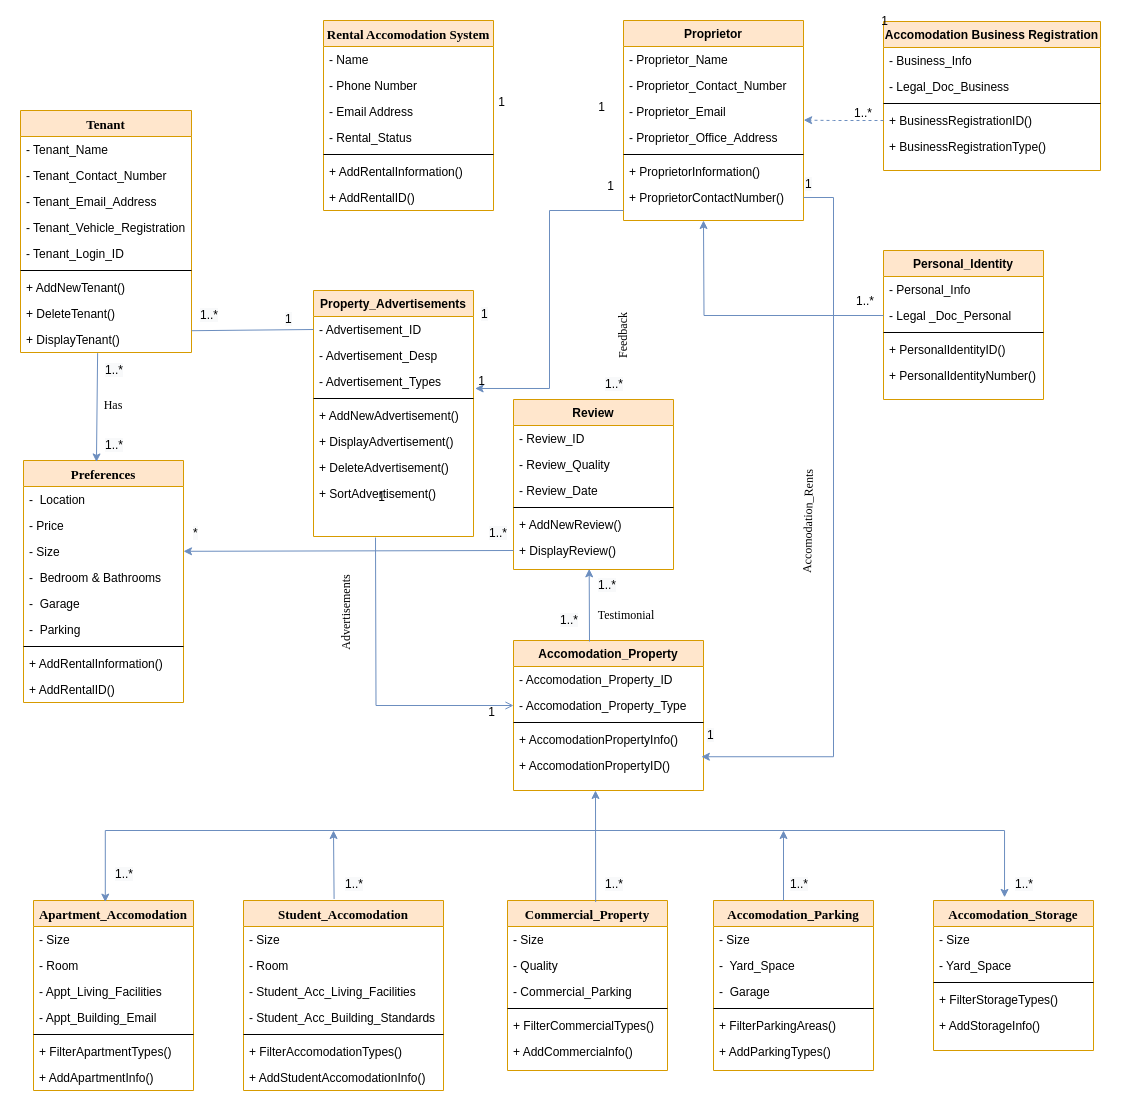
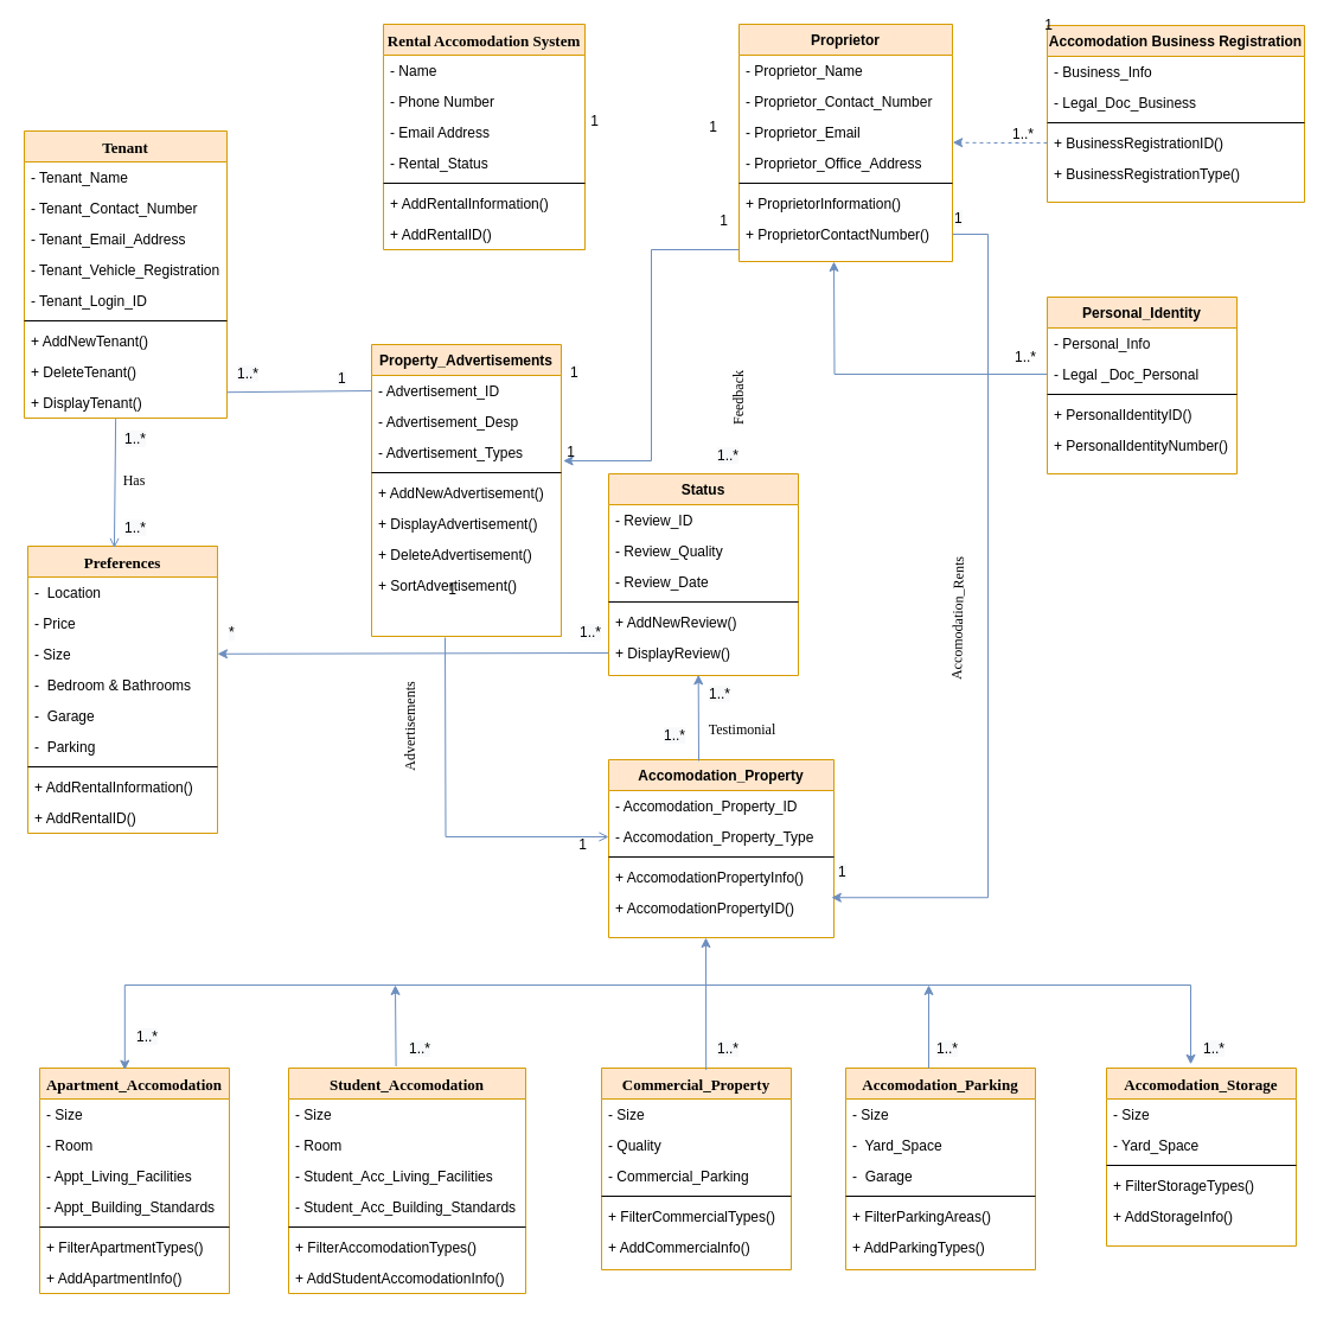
- <mxCell id="48" value="Review" style="swimlane;fontStyle=1;align=center;verticalAlign=top;childLayout=stackLayout;horizontal=1;startSize=26;horizontalStack=0;resizeParent=1;resizeLast=0;collapsible=1;marginBottom=0;rounded=0;shadow=0;strokeWidth=1;fillColor=#ffe6cc;strokeColor=#d79b00;" vertex="1" parent="1"><mxGeometry x="513" y="399" width="160" height="170" as="geometry"><mxRectangle x="340" y="380" width="170" height="26" as="alternateBounds" /></mxGeometry></mxCell>
+ <mxCell id="48" value="Status" style="swimlane;fontStyle=1;align=center;verticalAlign=top;childLayout=stackLayout;horizontal=1;startSize=26;horizontalStack=0;resizeParent=1;resizeLast=0;collapsible=1;marginBottom=0;rounded=0;shadow=0;strokeWidth=1;fillColor=#ffe6cc;strokeColor=#d79b00;" vertex="1" parent="1"><mxGeometry x="513" y="399" width="160" height="170" as="geometry"><mxRectangle x="340" y="380" width="170" height="26" as="alternateBounds" /></mxGeometry></mxCell>
- <mxCell id="85" value="" style="endArrow=classic;html=1;rounded=0;fontFamily=Times New Roman;fontSize=9;exitX=0.451;exitY=1.023;exitDx=0;exitDy=0;entryX=0.456;entryY=0.006;entryDx=0;entryDy=0;entryPerimeter=0;exitPerimeter=0;fillColor=#dae8fc;strokeColor=#6c8ebf;" edge="1" parent="1" source="73" target="74"><mxGeometry width="50" height="50" relative="1" as="geometry"><mxPoint x="283" y="339" as="sourcePoint" /><mxPoint x="193.16" y="339.212" as="targetPoint" /></mxGeometry></mxCell>
+ <mxCell id="85" value="" style="endArrow=open;html=1;rounded=0;fontFamily=Times New Roman;fontSize=9;exitX=0.451;exitY=1.023;exitDx=0;exitDy=0;entryX=0.456;entryY=0.006;entryDx=0;entryDy=0;entryPerimeter=0;exitPerimeter=0;fillColor=#dae8fc;strokeColor=#6c8ebf;" edge="1" parent="1" source="73" target="74"><mxGeometry width="50" height="50" relative="1" as="geometry"><mxPoint x="283" y="339" as="sourcePoint" /><mxPoint x="193.16" y="339.212" as="targetPoint" /></mxGeometry></mxCell>
- <mxCell id="90" value="- Appt_Building_Email" style="text;align=left;verticalAlign=top;spacingLeft=4;spacingRight=4;overflow=hidden;rotatable=0;points=[[0,0.5],[1,0.5]];portConstraint=eastwest;rounded=0;shadow=0;html=0;" vertex="1" parent="86"><mxGeometry y="104" width="160" height="26" as="geometry" /></mxCell>
+ <mxCell id="90" value="- Appt_Building_Standards" style="text;align=left;verticalAlign=top;spacingLeft=4;spacingRight=4;overflow=hidden;rotatable=0;points=[[0,0.5],[1,0.5]];portConstraint=eastwest;rounded=0;shadow=0;html=0;" vertex="1" parent="86"><mxGeometry y="104" width="160" height="26" as="geometry" /></mxCell>
